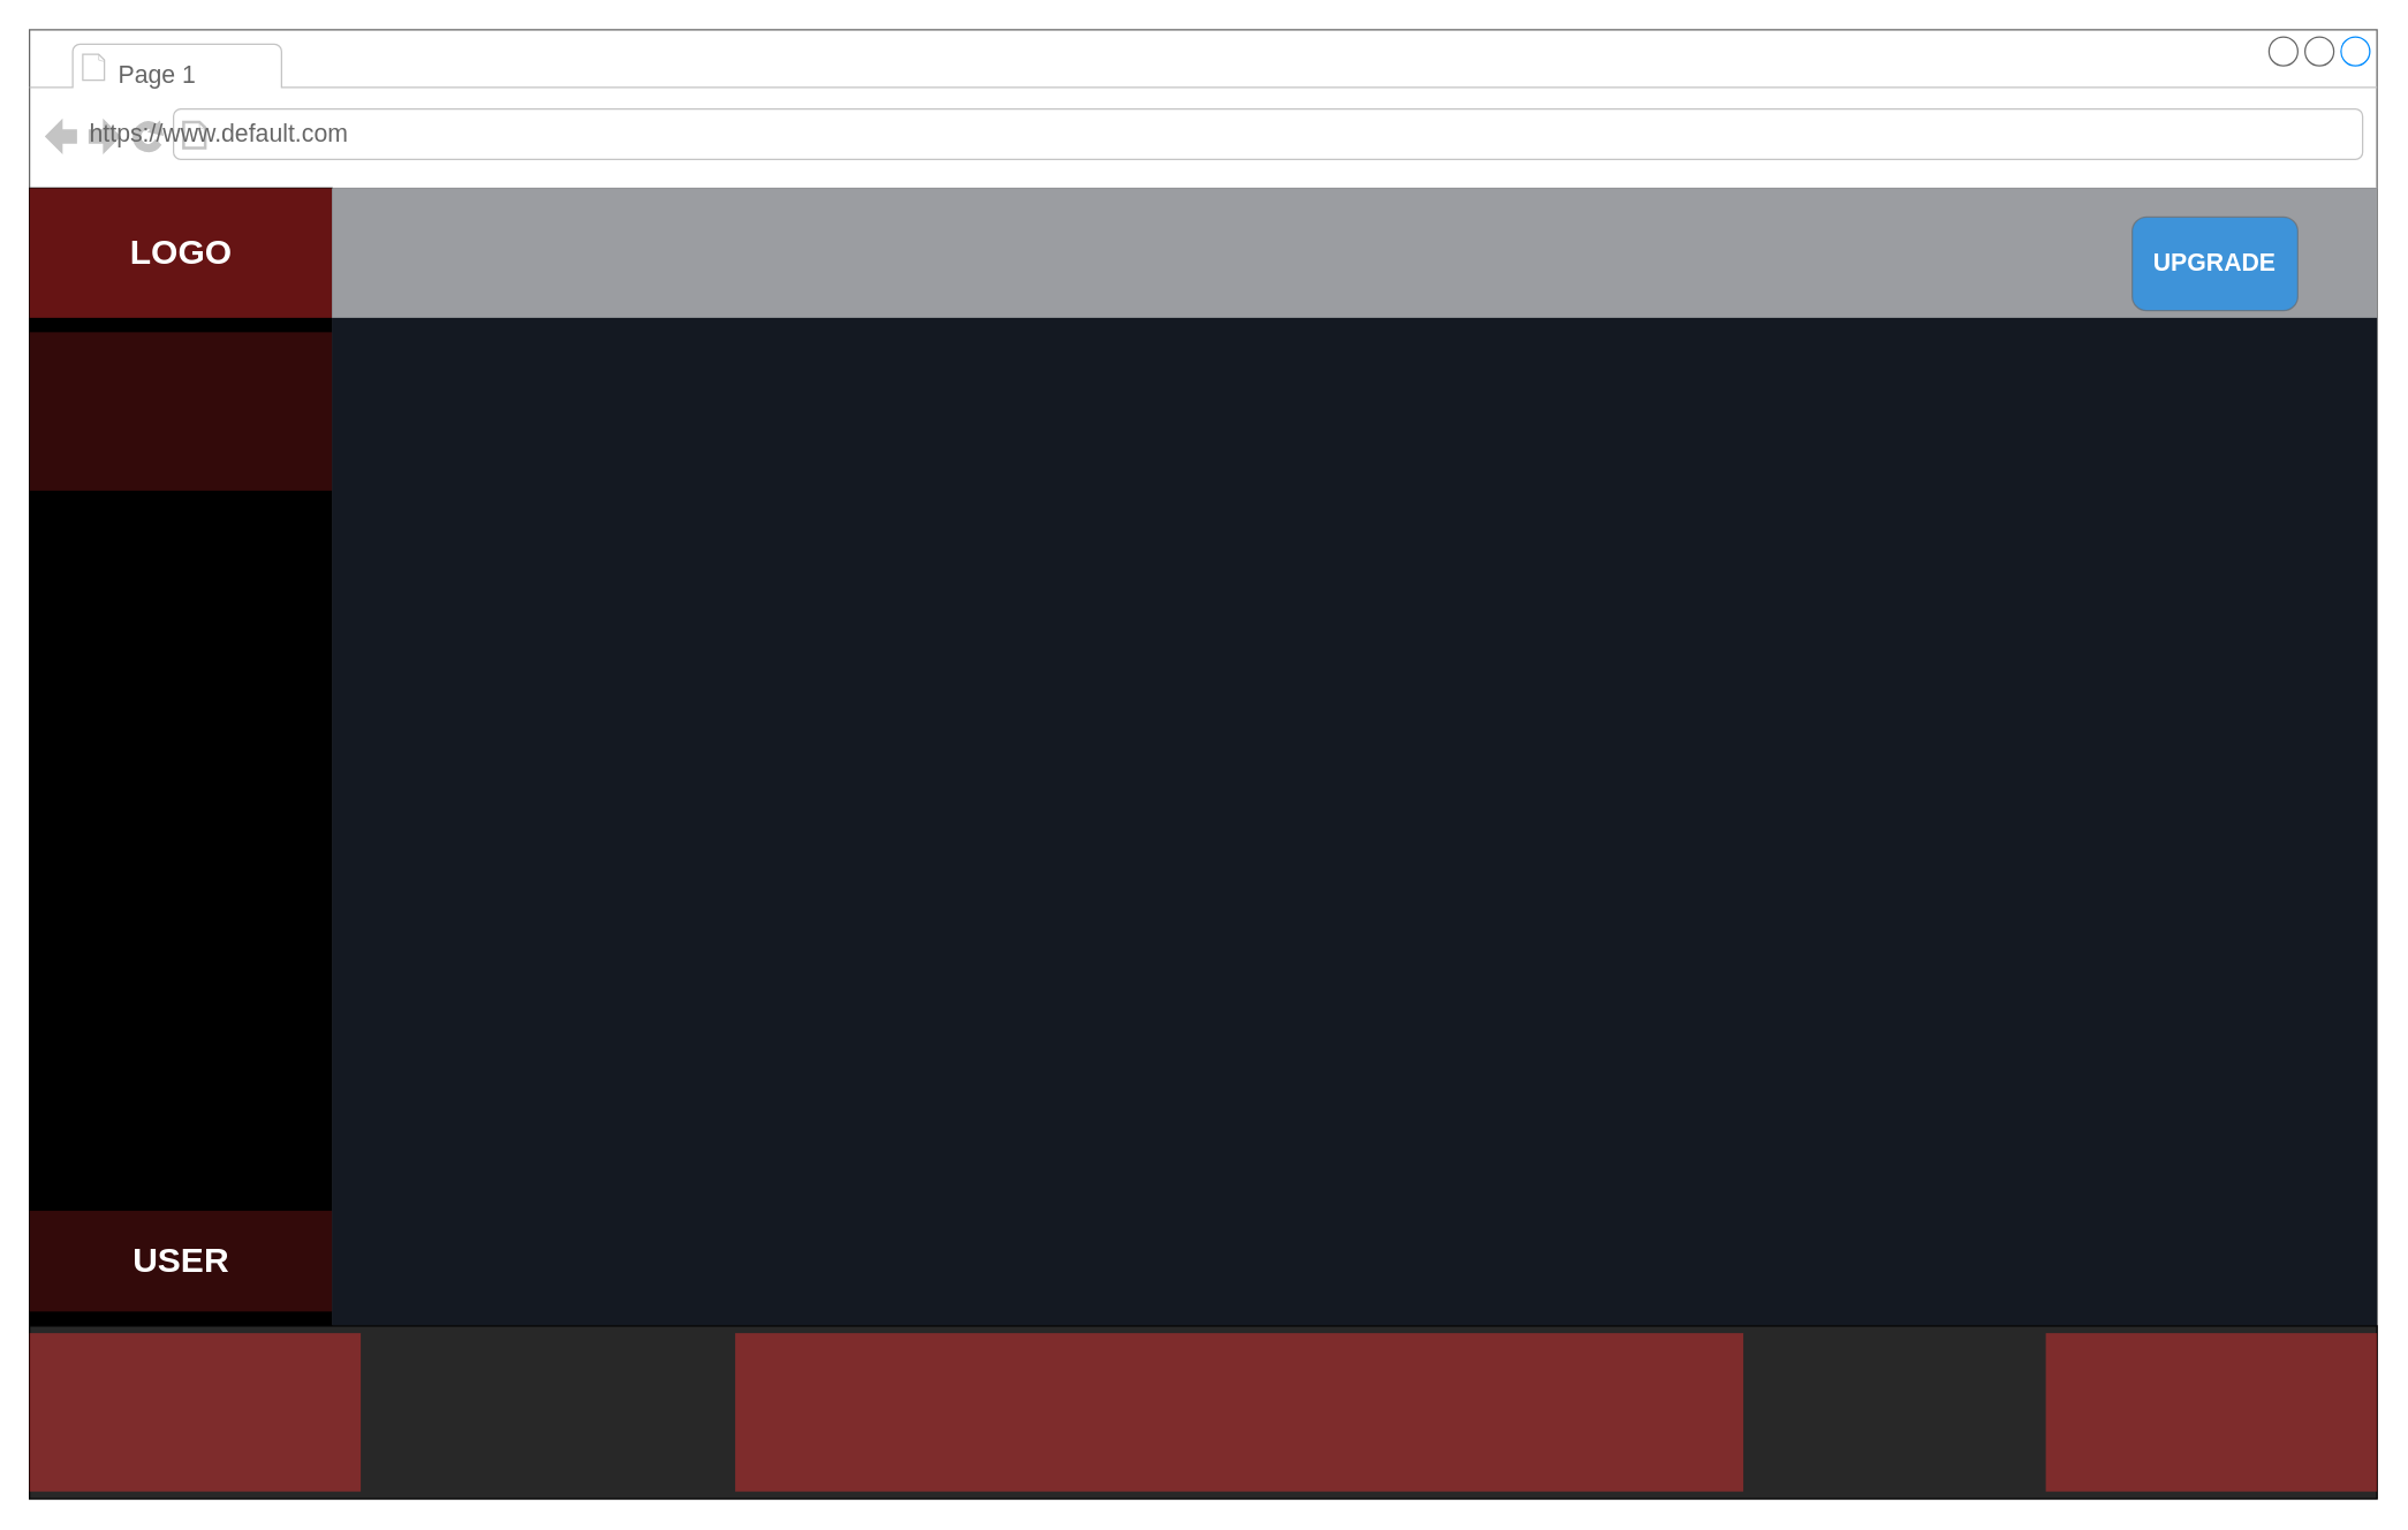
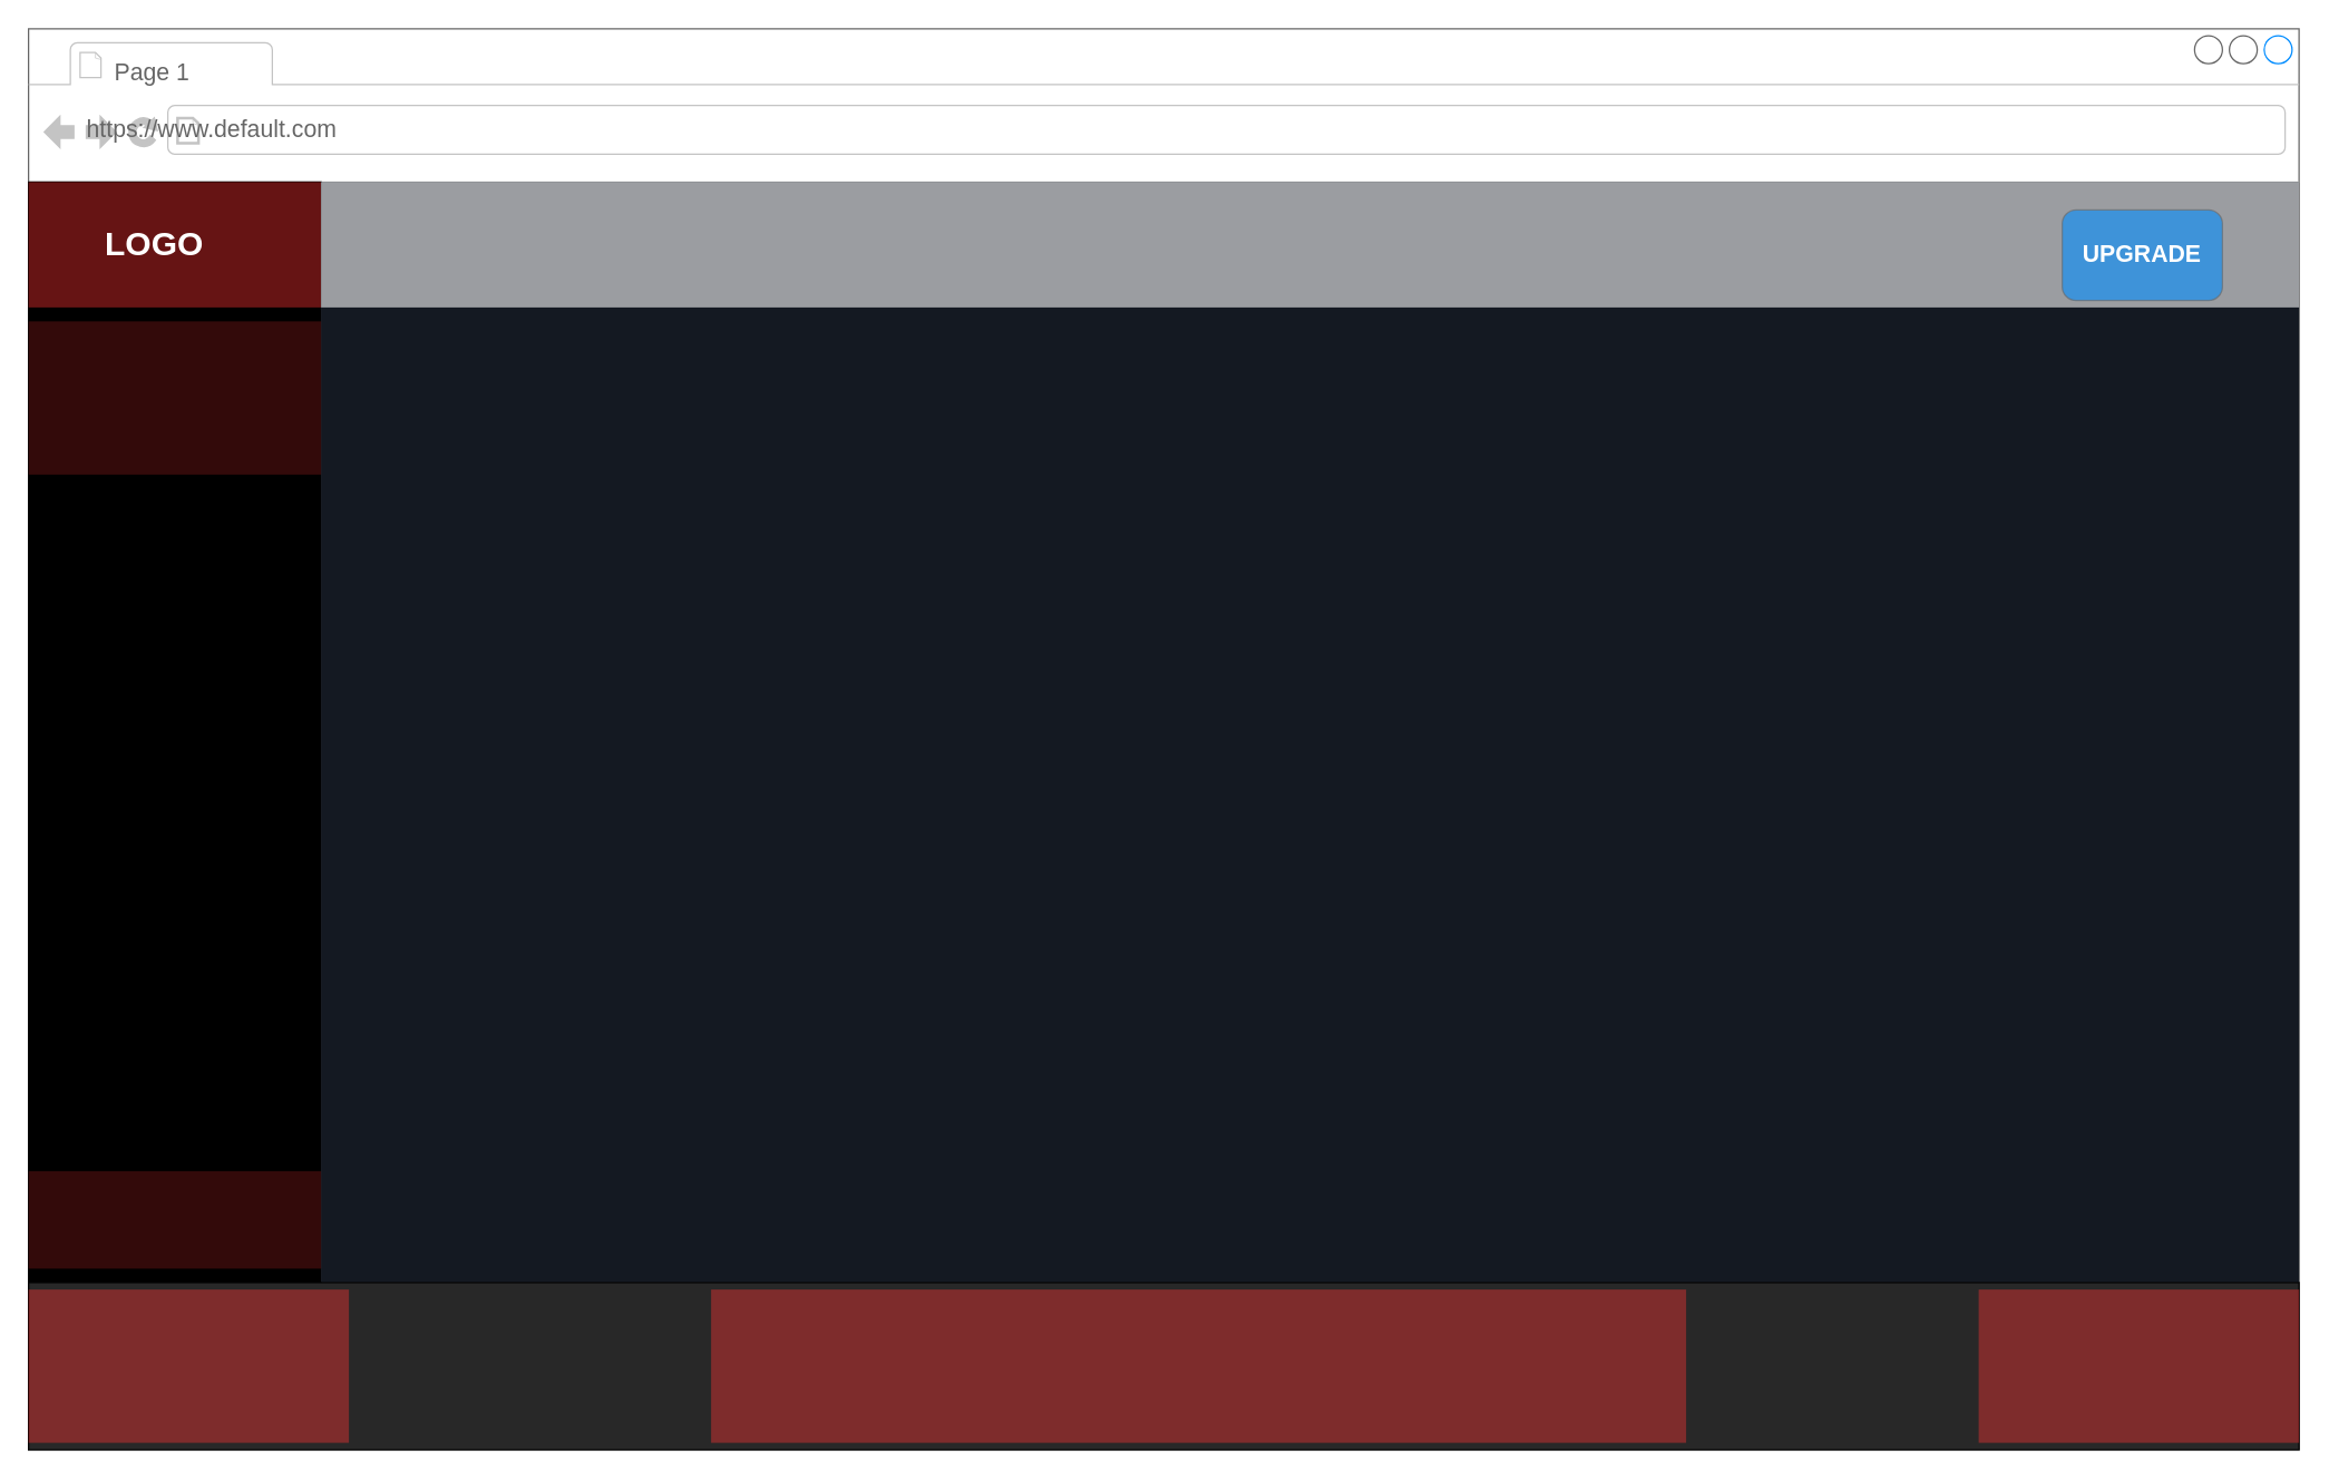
- <mxCell id="8" value="LOGO" style="text;html=1;fontSize=24;fontStyle=1;verticalAlign=middle;align=center;opacity=40;fillColor=none;fontColor=#FFFFFF;" vertex="1" parent="2"><mxGeometry x="55" y="135" width="100" height="40" as="geometry" /></mxCell>
+ <mxCell id="8" value="LOGO" style="text;html=1;fontSize=24;fontStyle=1;verticalAlign=middle;align=center;opacity=40;fillColor=none;fontColor=#FFFFFF;" vertex="1" parent="2"><mxGeometry x="40" y="135" width="100" height="40" as="geometry" /></mxCell>
- <mxCell id="13" value="USER" style="text;strokeColor=none;fillColor=none;html=1;fontSize=24;fontStyle=1;verticalAlign=middle;align=center;fontColor=#FFFFFF;opacity=20;" vertex="1" parent="2"><mxGeometry x="55" y="835" width="100" height="40" as="geometry" /></mxCell>
